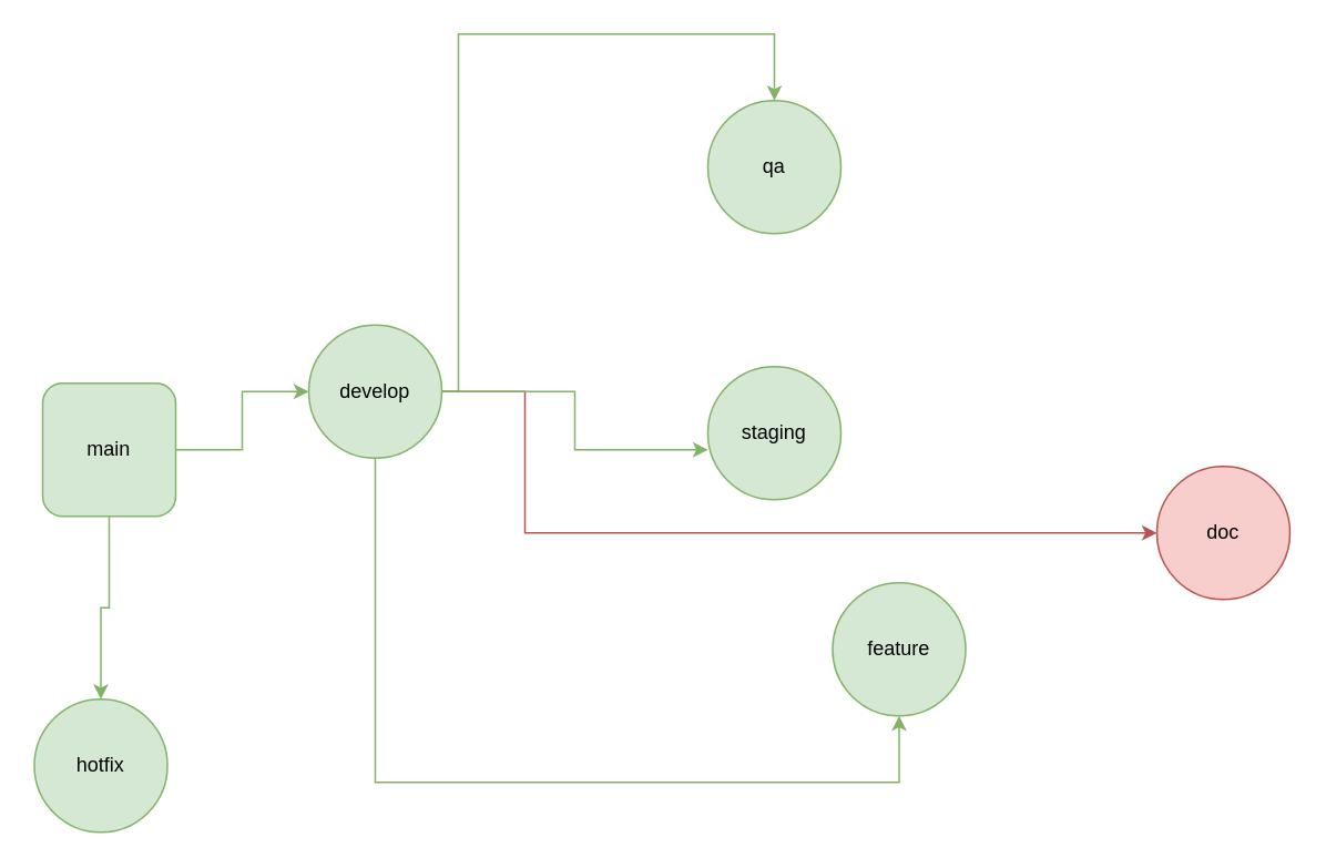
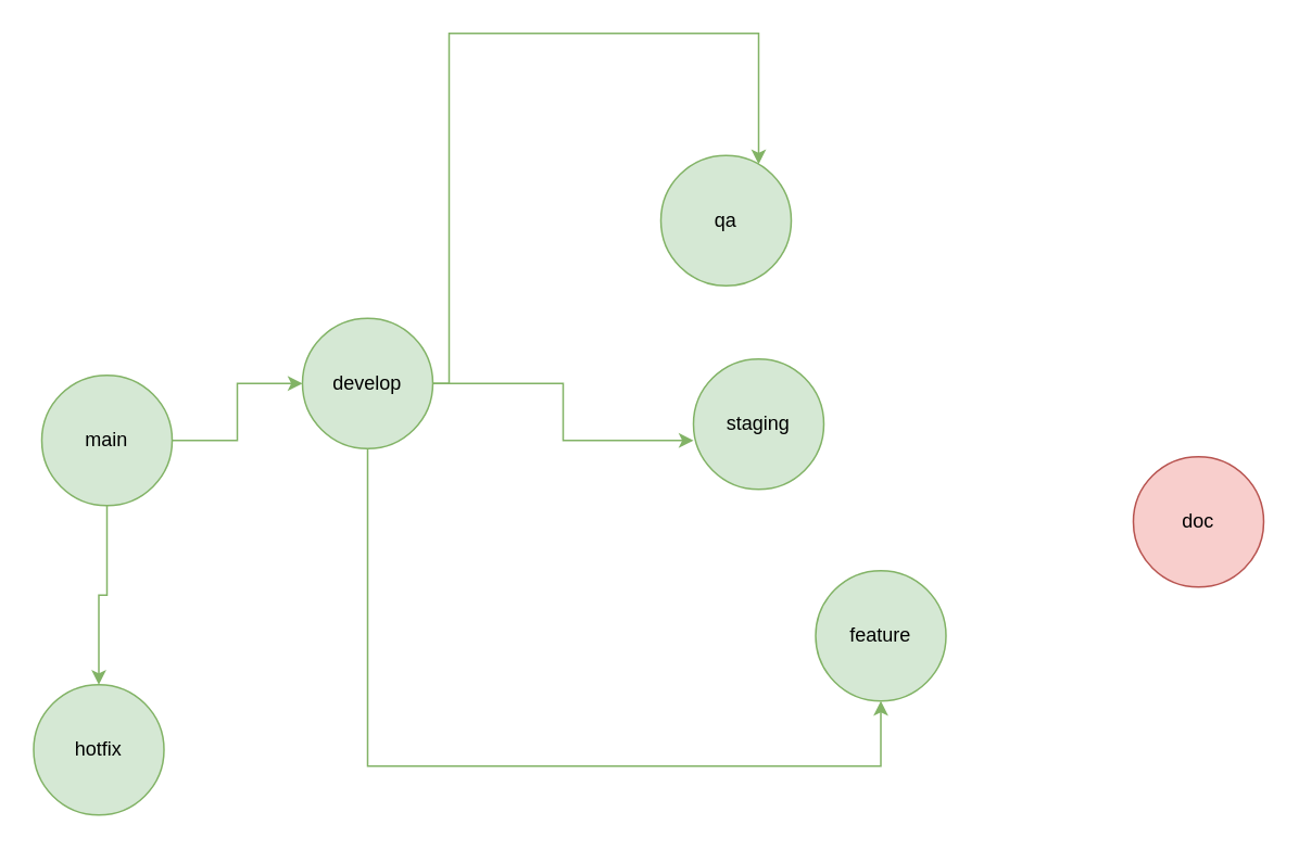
- <mxCell id="9" value="qa" style="ellipse;whiteSpace=wrap;html=1;aspect=fixed;fillColor=#d5e8d4;strokeColor=#82b366;" vertex="1" parent="1"><mxGeometry x="425" y="60" width="80" height="80" as="geometry" /></mxCell>
+ <mxCell id="9" value="qa" style="ellipse;whiteSpace=wrap;html=1;aspect=fixed;fillColor=#d5e8d4;strokeColor=#82b366;" vertex="1" parent="1"><mxGeometry x="405" y="95" width="80" height="80" as="geometry" /></mxCell>
- <mxCell id="4" value="main" style="whiteSpace=wrap;html=1;aspect=fixed;fillColor=#d5e8d4;strokeColor=#82b366;rounded=1;" vertex="1" parent="1"><mxGeometry x="25" y="230" width="80" height="80" as="geometry" /></mxCell>
+ <mxCell id="4" value="main" style="ellipse;whiteSpace=wrap;html=1;aspect=fixed;fillColor=#d5e8d4;strokeColor=#82b366;" vertex="1" parent="1"><mxGeometry x="25" y="230" width="80" height="80" as="geometry" /></mxCell>
- <mxCell id="7" style="edgeStyle=orthogonalEdgeStyle;rounded=0;orthogonalLoop=1;jettySize=auto;html=1;exitX=1;exitY=0.5;exitDx=0;exitDy=0;fillColor=#f8cecc;strokeColor=#b85450;" edge="1" parent="1" source="8" target="13"><mxGeometry relative="1" as="geometry"><Array as="points"><mxPoint x="315" y="320" /></Array></mxGeometry></mxCell>
